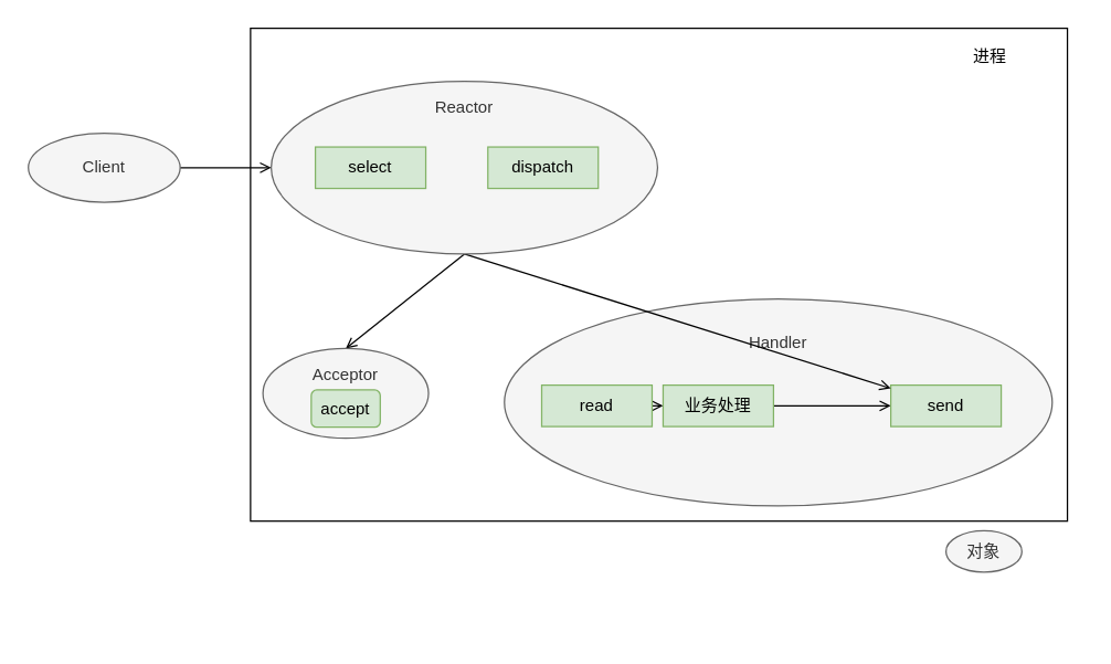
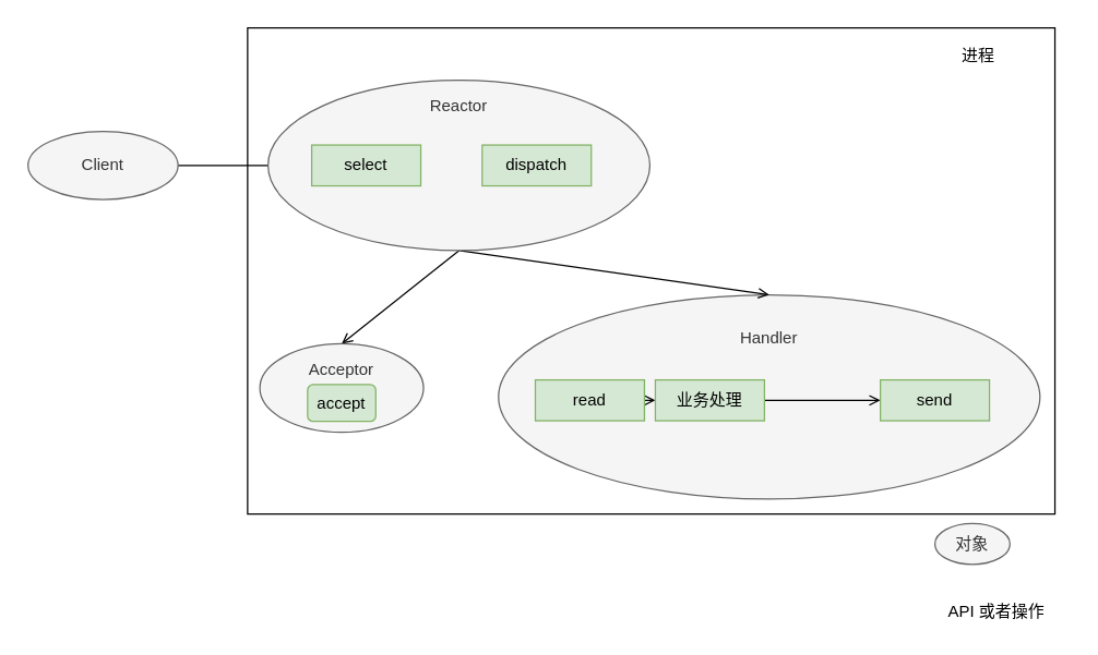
- <mxCell id="3" style="edgeStyle=orthogonalEdgeStyle;rounded=0;orthogonalLoop=1;jettySize=auto;html=1;exitX=1;exitY=0.5;exitDx=0;exitDy=0;endArrow=open;endFill=0;" edge="1" parent="1" source="4" target="15"><mxGeometry relative="1" as="geometry" /></mxCell>
+ <mxCell id="3" style="edgeStyle=orthogonalEdgeStyle;rounded=0;orthogonalLoop=1;jettySize=auto;html=1;exitX=1;exitY=0.5;exitDx=0;exitDy=0;endArrow=open;endFill=0;" edge="1" parent="1" source="4" target="16"><mxGeometry relative="1" as="geometry" /></mxCell>
- <mxCell id="14" style="rounded=0;orthogonalLoop=1;jettySize=auto;html=1;exitX=0.5;exitY=1;exitDx=0;exitDy=0;endArrow=open;endFill=0;" edge="1" parent="1" source="15" target="12"><mxGeometry relative="1" as="geometry" /></mxCell>
+ <mxCell id="14" style="rounded=0;orthogonalLoop=1;jettySize=auto;html=1;exitX=0.5;exitY=1;exitDx=0;exitDy=0;entryX=0.5;entryY=0;entryDx=0;entryDy=0;endArrow=open;endFill=0;" edge="1" parent="1" source="15" target="7"><mxGeometry relative="1" as="geometry" /></mxCell>
+ <mxCell id="6" value="API 或者操作" style="text;html=1;resizable=0;points=[];autosize=1;align=left;verticalAlign=top;spacingTop=-4;" vertex="1" parent="1"><mxGeometry x="693" y="439" width="90" height="20" as="geometry" /></mxCell>
